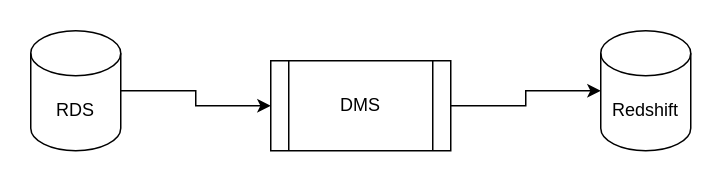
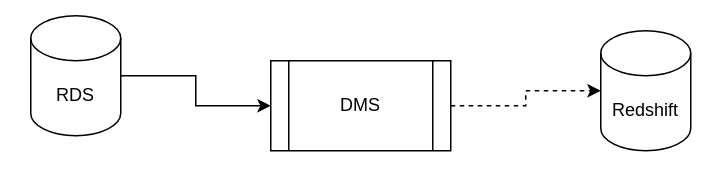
- <mxCell id="3" value="RDS" style="shape=cylinder3;whiteSpace=wrap;html=1;boundedLbl=1;backgroundOutline=1;size=15;" vertex="1" parent="1"><mxGeometry x="20" y="20" width="60" height="80" as="geometry" /></mxCell>
+ <mxCell id="3" value="RDS" style="shape=cylinder3;whiteSpace=wrap;html=1;boundedLbl=1;backgroundOutline=1;size=15;" vertex="1" parent="1"><mxGeometry x="20" y="10" width="60" height="80" as="geometry" /></mxCell>
- <mxCell id="4" style="edgeStyle=orthogonalEdgeStyle;rounded=0;orthogonalLoop=1;jettySize=auto;html=1;" edge="1" parent="1" source="5" target="6"><mxGeometry relative="1" as="geometry" /></mxCell>
+ <mxCell id="4" style="edgeStyle=orthogonalEdgeStyle;rounded=0;orthogonalLoop=1;jettySize=auto;html=1;dashed=1;" edge="1" parent="1" source="5" target="6"><mxGeometry relative="1" as="geometry" /></mxCell>
